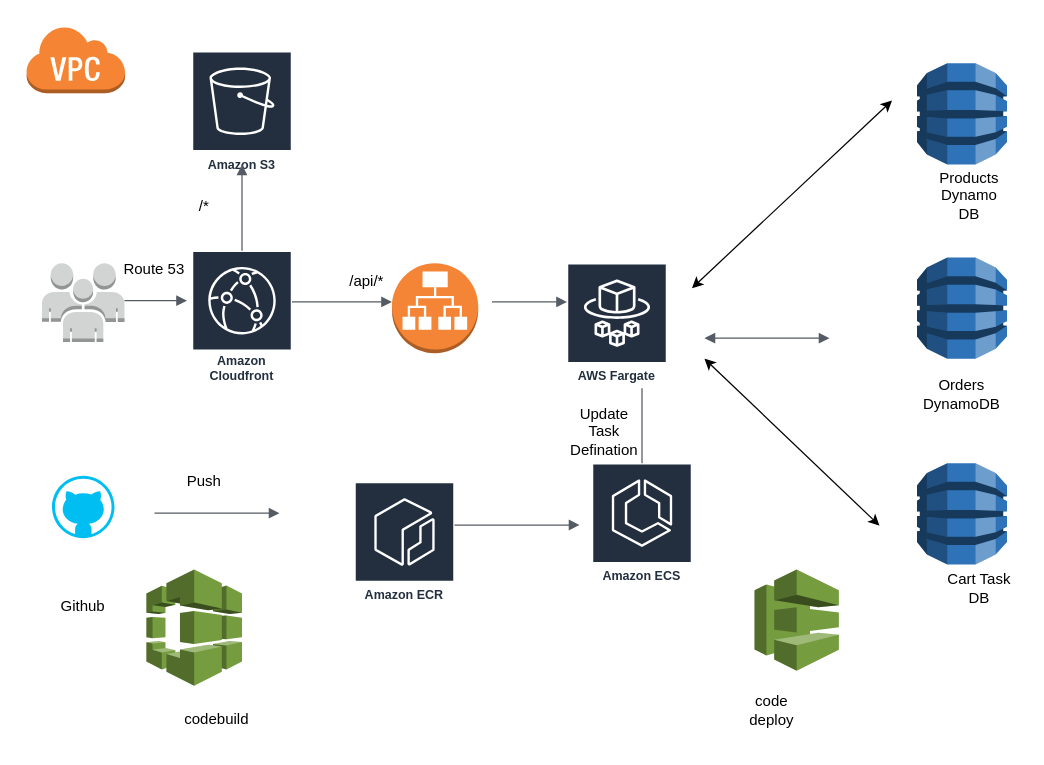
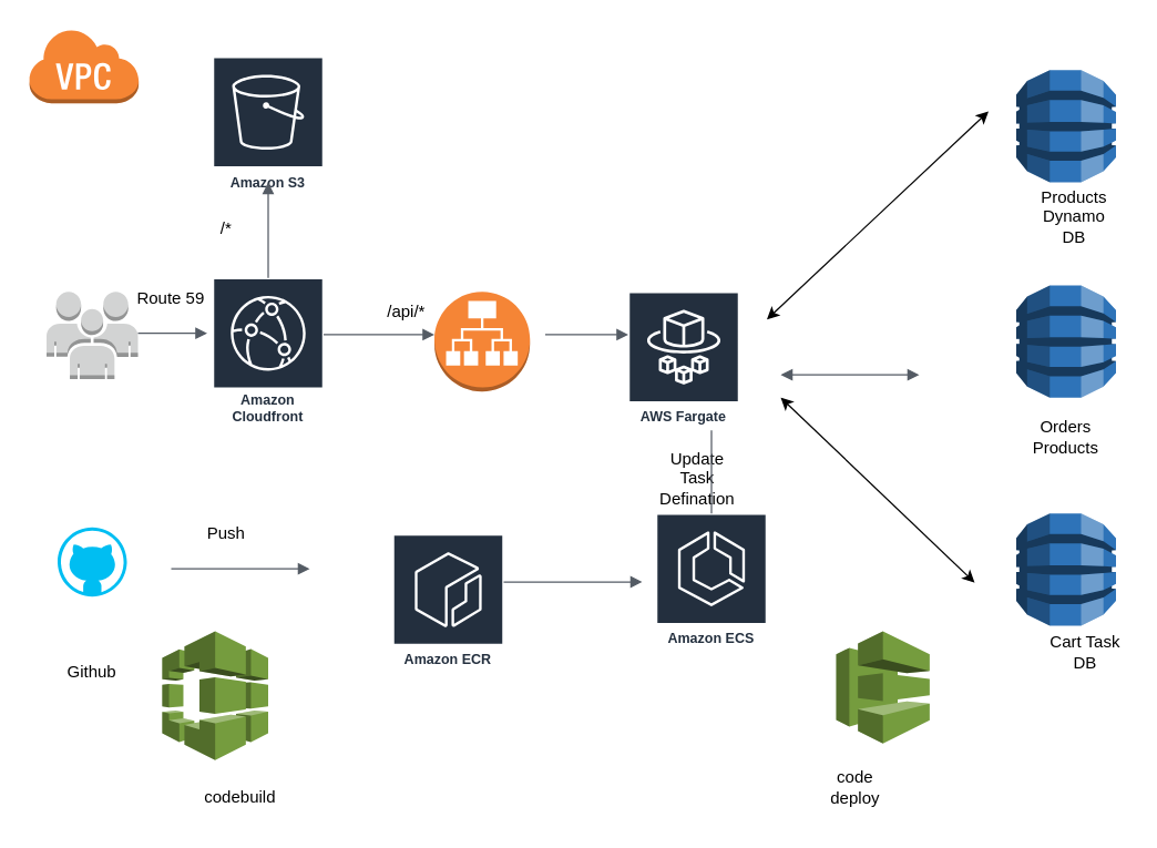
- <mxCell id="23" value="Route 53" style="text;html=1;align=center;verticalAlign=middle;whiteSpace=wrap;rounded=0;" vertex="1" parent="1"><mxGeometry x="93" y="200" width="60" height="30" as="geometry" /></mxCell>
+ <mxCell id="23" value="Route 59" style="text;html=1;align=center;verticalAlign=middle;whiteSpace=wrap;rounded=0;" vertex="1" parent="1"><mxGeometry x="93" y="200" width="60" height="30" as="geometry" /></mxCell>
- <mxCell id="25" value="Orders DynamoDB" style="text;html=1;align=center;verticalAlign=middle;whiteSpace=wrap;rounded=0;" vertex="1" parent="1"><mxGeometry x="739" y="300" width="60" height="30" as="geometry" /></mxCell>
+ <mxCell id="25" value="Orders Products" style="text;html=1;align=center;verticalAlign=middle;whiteSpace=wrap;rounded=0;" vertex="1" parent="1"><mxGeometry x="739" y="300" width="60" height="30" as="geometry" /></mxCell>
- <mxCell id="28" value="Update Task Defination" style="text;html=1;align=center;verticalAlign=middle;whiteSpace=wrap;rounded=0;" vertex="1" parent="1"><mxGeometry x="453" y="330" width="60" height="30" as="geometry" /></mxCell>
+ <mxCell id="28" value="Update Task Defination" style="text;html=1;align=center;verticalAlign=middle;whiteSpace=wrap;rounded=0;" vertex="1" parent="1"><mxGeometry x="473" y="330" width="60" height="30" as="geometry" /></mxCell>
